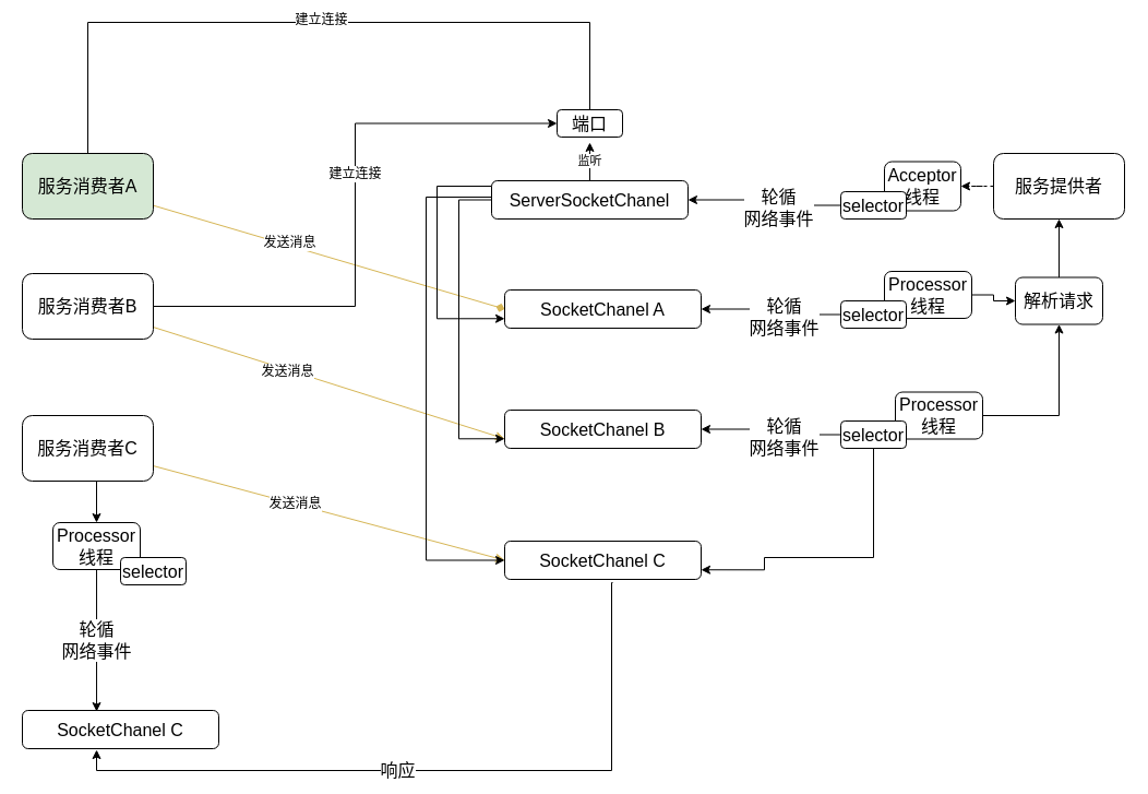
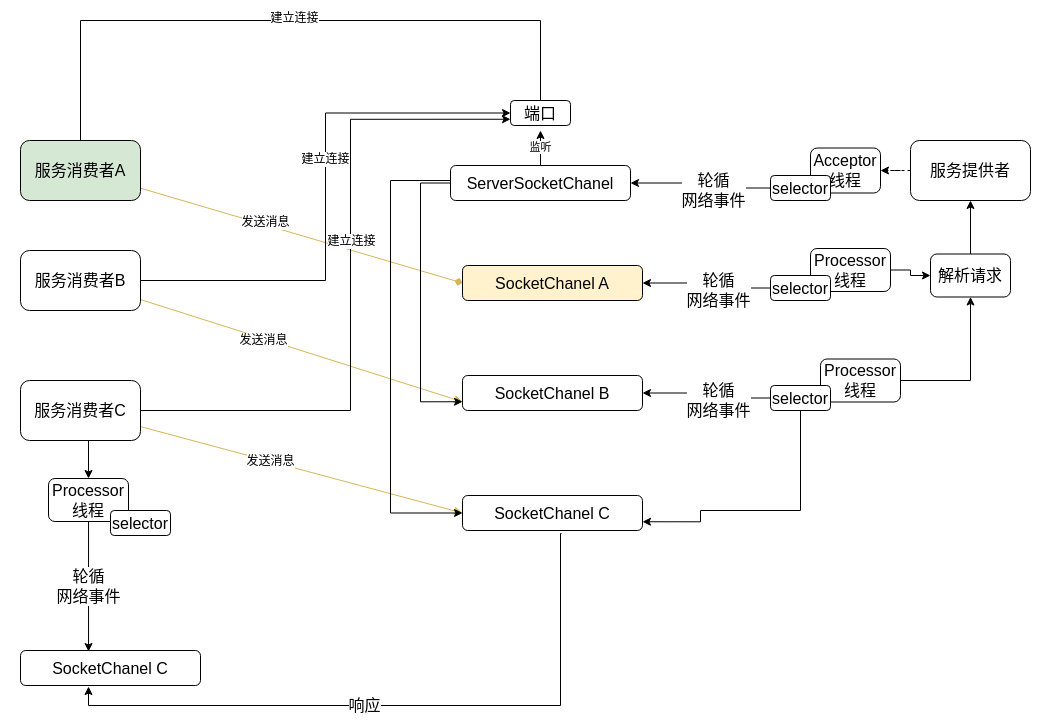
- <mxCell id="26" style="edgeStyle=orthogonalEdgeStyle;rounded=0;orthogonalLoop=1;jettySize=auto;html=1;entryX=0;entryY=0.75;entryDx=0;entryDy=0;" edge="1" parent="1" source="28" target="35"><mxGeometry relative="1" as="geometry"><Array as="points"><mxPoint x="400" y="170" /><mxPoint x="400" y="291" /></Array></mxGeometry></mxCell>
- <mxCell id="35" value="&lt;font style=&quot;font-size: 16px&quot;&gt;SocketChanel A&lt;/font&gt;" style="rounded=1;whiteSpace=wrap;html=1;" parent="1" vertex="1"><mxGeometry x="462" y="265" width="180" height="35" as="geometry" /></mxCell>
+ <mxCell id="35" value="&lt;font style=&quot;font-size: 16px&quot;&gt;SocketChanel A&lt;/font&gt;" style="rounded=1;whiteSpace=wrap;html=1;fillColor=#fff2cc;" parent="1" vertex="1"><mxGeometry x="462" y="265" width="180" height="35" as="geometry" /></mxCell>
+ <mxCell id="18" style="edgeStyle=orthogonalEdgeStyle;rounded=0;orthogonalLoop=1;jettySize=auto;html=1;entryX=0;entryY=0.75;entryDx=0;entryDy=0;" parent="1" source="23" target="29" edge="1"><mxGeometry relative="1" as="geometry"><Array as="points"><mxPoint x="350" y="410" /><mxPoint x="350" y="119" /></Array></mxGeometry></mxCell>
+ <mxCell id="19" value="建立连接" style="text;html=1;resizable=0;points=[];align=center;verticalAlign=middle;labelBackgroundColor=#ffffff;" vertex="1" connectable="0" parent="18"><mxGeometry x="0.15" relative="1" as="geometry"><mxPoint as="offset" /></mxGeometry></mxCell>
